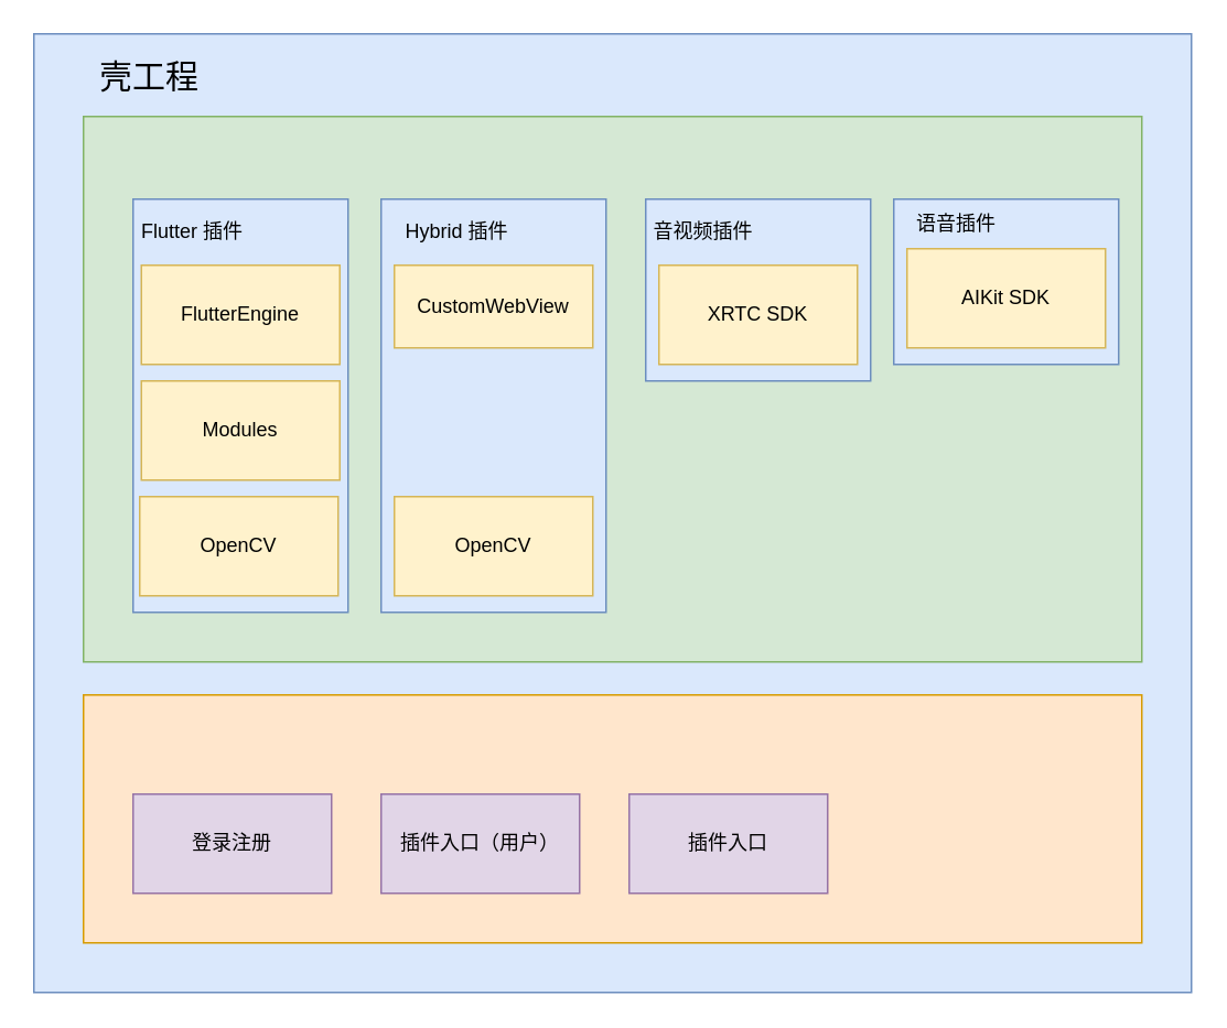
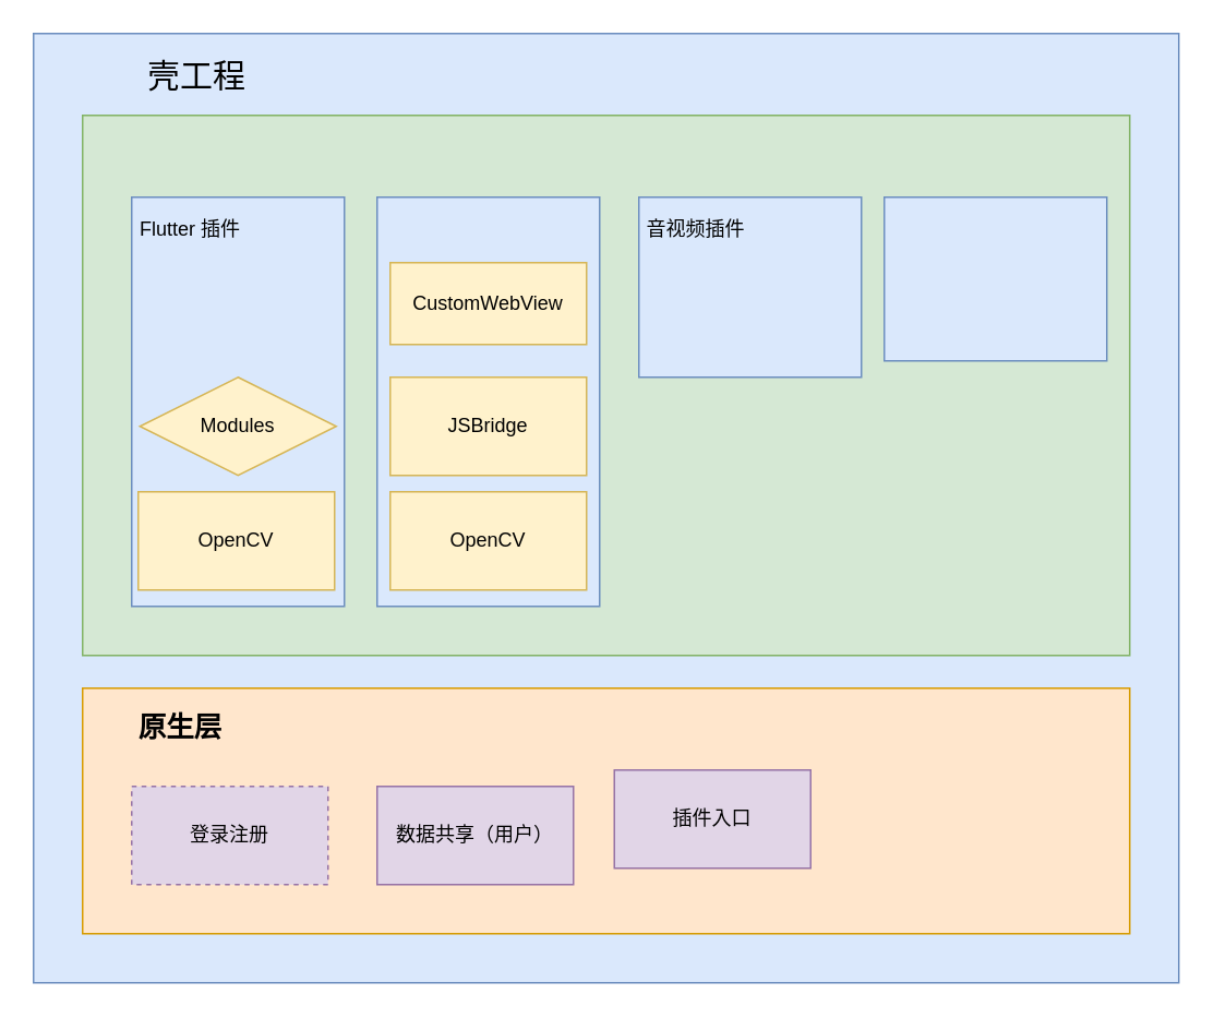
- <mxCell id="23" value="壳工程" style="text;html=1;align=center;verticalAlign=middle;whiteSpace=wrap;rounded=0;fontSize=20;" vertex="1" parent="1"><mxGeometry x="30" y="30" width="120" height="30" as="geometry" /></mxCell>
+ <mxCell id="23" value="壳工程" style="text;html=1;align=center;verticalAlign=middle;whiteSpace=wrap;rounded=0;fontSize=20;" vertex="1" parent="1"><mxGeometry x="60" y="30" width="120" height="30" as="geometry" /></mxCell>
- <mxCell id="19" value="语音插件" style="text;html=1;align=center;verticalAlign=middle;whiteSpace=wrap;rounded=0;" vertex="1" parent="1"><mxGeometry x="548" y="120" width="60" height="30" as="geometry" /></mxCell>
- <mxCell id="13" value="Hybrid 插件" style="text;html=1;align=center;verticalAlign=middle;whiteSpace=wrap;rounded=0;" vertex="1" parent="1"><mxGeometry x="230" y="130" width="92" height="20" as="geometry" /></mxCell>
- <mxCell id="18" value="AIKit SDK" style="rounded=0;whiteSpace=wrap;html=1;fillColor=#fff2cc;strokeColor=#d6b656;" vertex="1" parent="1"><mxGeometry x="548" y="150" width="120" height="60" as="geometry" /></mxCell>
- <mxCell id="6" value="FlutterEngine" style="rounded=0;whiteSpace=wrap;html=1;fillColor=#fff2cc;strokeColor=#d6b656;" vertex="1" parent="1"><mxGeometry x="85" y="160" width="120" height="60" as="geometry" /></mxCell>
- <mxCell id="15" value="XRTC SDK" style="rounded=0;whiteSpace=wrap;html=1;fillColor=#fff2cc;strokeColor=#d6b656;" vertex="1" parent="1"><mxGeometry x="398" y="160" width="120" height="60" as="geometry" /></mxCell>
- <mxCell id="7" value="Modules" style="rounded=0;whiteSpace=wrap;html=1;fillColor=#fff2cc;strokeColor=#d6b656;" vertex="1" parent="1"><mxGeometry x="85" y="230" width="120" height="60" as="geometry" /></mxCell>
+ <mxCell id="7" value="Modules" style="rhombus;whiteSpace=wrap;html=1;fillColor=#fff2cc;strokeColor=#d6b656;" vertex="1" parent="1"><mxGeometry x="85" y="230" width="120" height="60" as="geometry" /></mxCell>
+ <mxCell id="11" value="JSBridge" style="rounded=0;whiteSpace=wrap;html=1;fillColor=#fff2cc;strokeColor=#d6b656;" vertex="1" parent="1"><mxGeometry x="238" y="230" width="120" height="60" as="geometry" /></mxCell>
+ <mxCell id="22" value="&lt;font style=&quot;font-size: 17px;&quot;&gt;&lt;b&gt;原生层&lt;/b&gt;&lt;/font&gt;" style="text;html=1;align=center;verticalAlign=middle;whiteSpace=wrap;rounded=0;" vertex="1" parent="1"><mxGeometry x="80" y="430" width="60" height="30" as="geometry" /></mxCell>
- <mxCell id="20" value="登录注册" style="rounded=0;whiteSpace=wrap;html=1;fillColor=#e1d5e7;strokeColor=#9673a6;" vertex="1" parent="1"><mxGeometry x="80" y="480" width="120" height="60" as="geometry" /></mxCell>
+ <mxCell id="20" value="登录注册" style="rounded=0;whiteSpace=wrap;html=1;fillColor=#e1d5e7;strokeColor=#9673a6;dashed=1;" vertex="1" parent="1"><mxGeometry x="80" y="480" width="120" height="60" as="geometry" /></mxCell>
- <mxCell id="21" value="插件入口（用户）" style="rounded=0;whiteSpace=wrap;html=1;fillColor=#e1d5e7;strokeColor=#9673a6;" vertex="1" parent="1"><mxGeometry x="230" y="480" width="120" height="60" as="geometry" /></mxCell>
+ <mxCell id="21" value="数据共享（用户）" style="rounded=0;whiteSpace=wrap;html=1;fillColor=#e1d5e7;strokeColor=#9673a6;" vertex="1" parent="1"><mxGeometry x="230" y="480" width="120" height="60" as="geometry" /></mxCell>
- <mxCell id="24" value="插件入口" style="rounded=0;whiteSpace=wrap;html=1;fillColor=#e1d5e7;strokeColor=#9673a6;" vertex="1" parent="1"><mxGeometry x="380" y="480" width="120" height="60" as="geometry" /></mxCell>
+ <mxCell id="24" value="插件入口" style="rounded=0;whiteSpace=wrap;html=1;fillColor=#e1d5e7;strokeColor=#9673a6;" vertex="1" parent="1"><mxGeometry x="375" y="470" width="120" height="60" as="geometry" /></mxCell>
